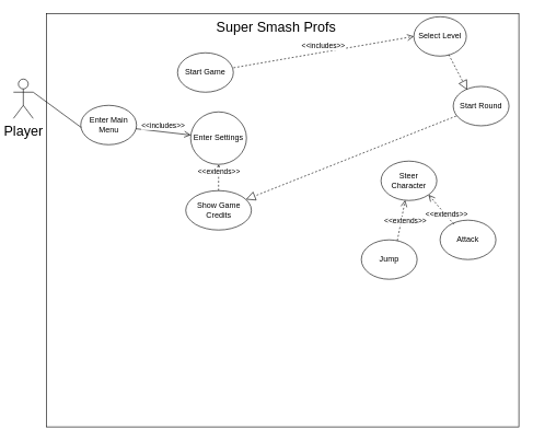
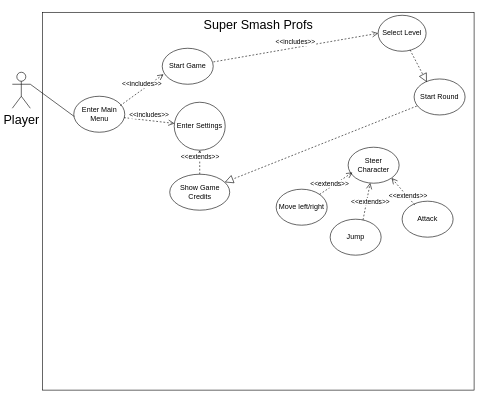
- <mxCell id="3" value="Super Smash Profs" style="text;html=1;resizable=0;autosize=1;align=center;verticalAlign=middle;points=[];fillColor=none;strokeColor=none;rounded=0;fontSize=21;" parent="1" vertex="1"><mxGeometry x="320" y="25" width="200" height="30" as="geometry" /></mxCell>
+ <mxCell id="3" value="Super Smash Profs" style="text;html=1;resizable=0;autosize=1;align=center;verticalAlign=middle;points=[];fillColor=none;strokeColor=none;rounded=0;fontSize=21;" parent="1" vertex="1"><mxGeometry x="330" y="25" width="200" height="30" as="geometry" /></mxCell>
+ <mxCell id="12" value="&amp;lt;&amp;lt;includes&amp;gt;&amp;gt;" style="html=1;verticalAlign=bottom;endArrow=open;dashed=1;endSize=8;rounded=0;exitX=0.91;exitY=0.261;exitDx=0;exitDy=0;exitPerimeter=0;entryX=0.025;entryY=0.723;entryDx=0;entryDy=0;entryPerimeter=0;" edge="1" parent="1" source="5" target="9"><mxGeometry relative="1" as="geometry"><mxPoint x="284.415" y="134.83" as="sourcePoint" /><mxPoint x="200" y="129.997" as="targetPoint" /></mxGeometry></mxCell>
- <mxCell id="11" value="&amp;lt;&amp;lt;includes&amp;gt;&amp;gt;" style="html=1;verticalAlign=bottom;endArrow=open;dashed=0;endSize=8;rounded=0;exitX=0.986;exitY=0.594;exitDx=0;exitDy=0;exitPerimeter=0;" edge="1" parent="1" source="5" target="8"><mxGeometry relative="1" as="geometry"><mxPoint x="290" y="189.82" as="sourcePoint" /><mxPoint x="210" y="189.82" as="targetPoint" /></mxGeometry></mxCell>
+ <mxCell id="11" value="&amp;lt;&amp;lt;includes&amp;gt;&amp;gt;" style="html=1;verticalAlign=bottom;endArrow=open;dashed=1;endSize=8;rounded=0;exitX=0.986;exitY=0.594;exitDx=0;exitDy=0;exitPerimeter=0;" edge="1" parent="1" source="5" target="8"><mxGeometry relative="1" as="geometry"><mxPoint x="290" y="189.82" as="sourcePoint" /><mxPoint x="210" y="189.82" as="targetPoint" /></mxGeometry></mxCell>
+ <mxCell id="20" value="&amp;lt;&amp;lt;extends&amp;gt;&amp;gt;" style="html=1;verticalAlign=bottom;endArrow=open;dashed=1;endSize=8;rounded=0;exitX=1;exitY=0;exitDx=0;exitDy=0;entryX=0.085;entryY=0.7;entryDx=0;entryDy=0;entryPerimeter=0;" edge="1" parent="1" source="17" target="16"><mxGeometry x="-0.413" y="-2" relative="1" as="geometry"><mxPoint x="436.27" y="301.99" as="sourcePoint" /><mxPoint x="520.003" y="304.998" as="targetPoint" /><mxPoint as="offset" /></mxGeometry></mxCell>
+ <mxCell id="17" value="Move left/right" style="ellipse;whiteSpace=wrap;html=1;" vertex="1" parent="1"><mxGeometry x="460" y="315" width="85" height="60" as="geometry" /></mxCell>
